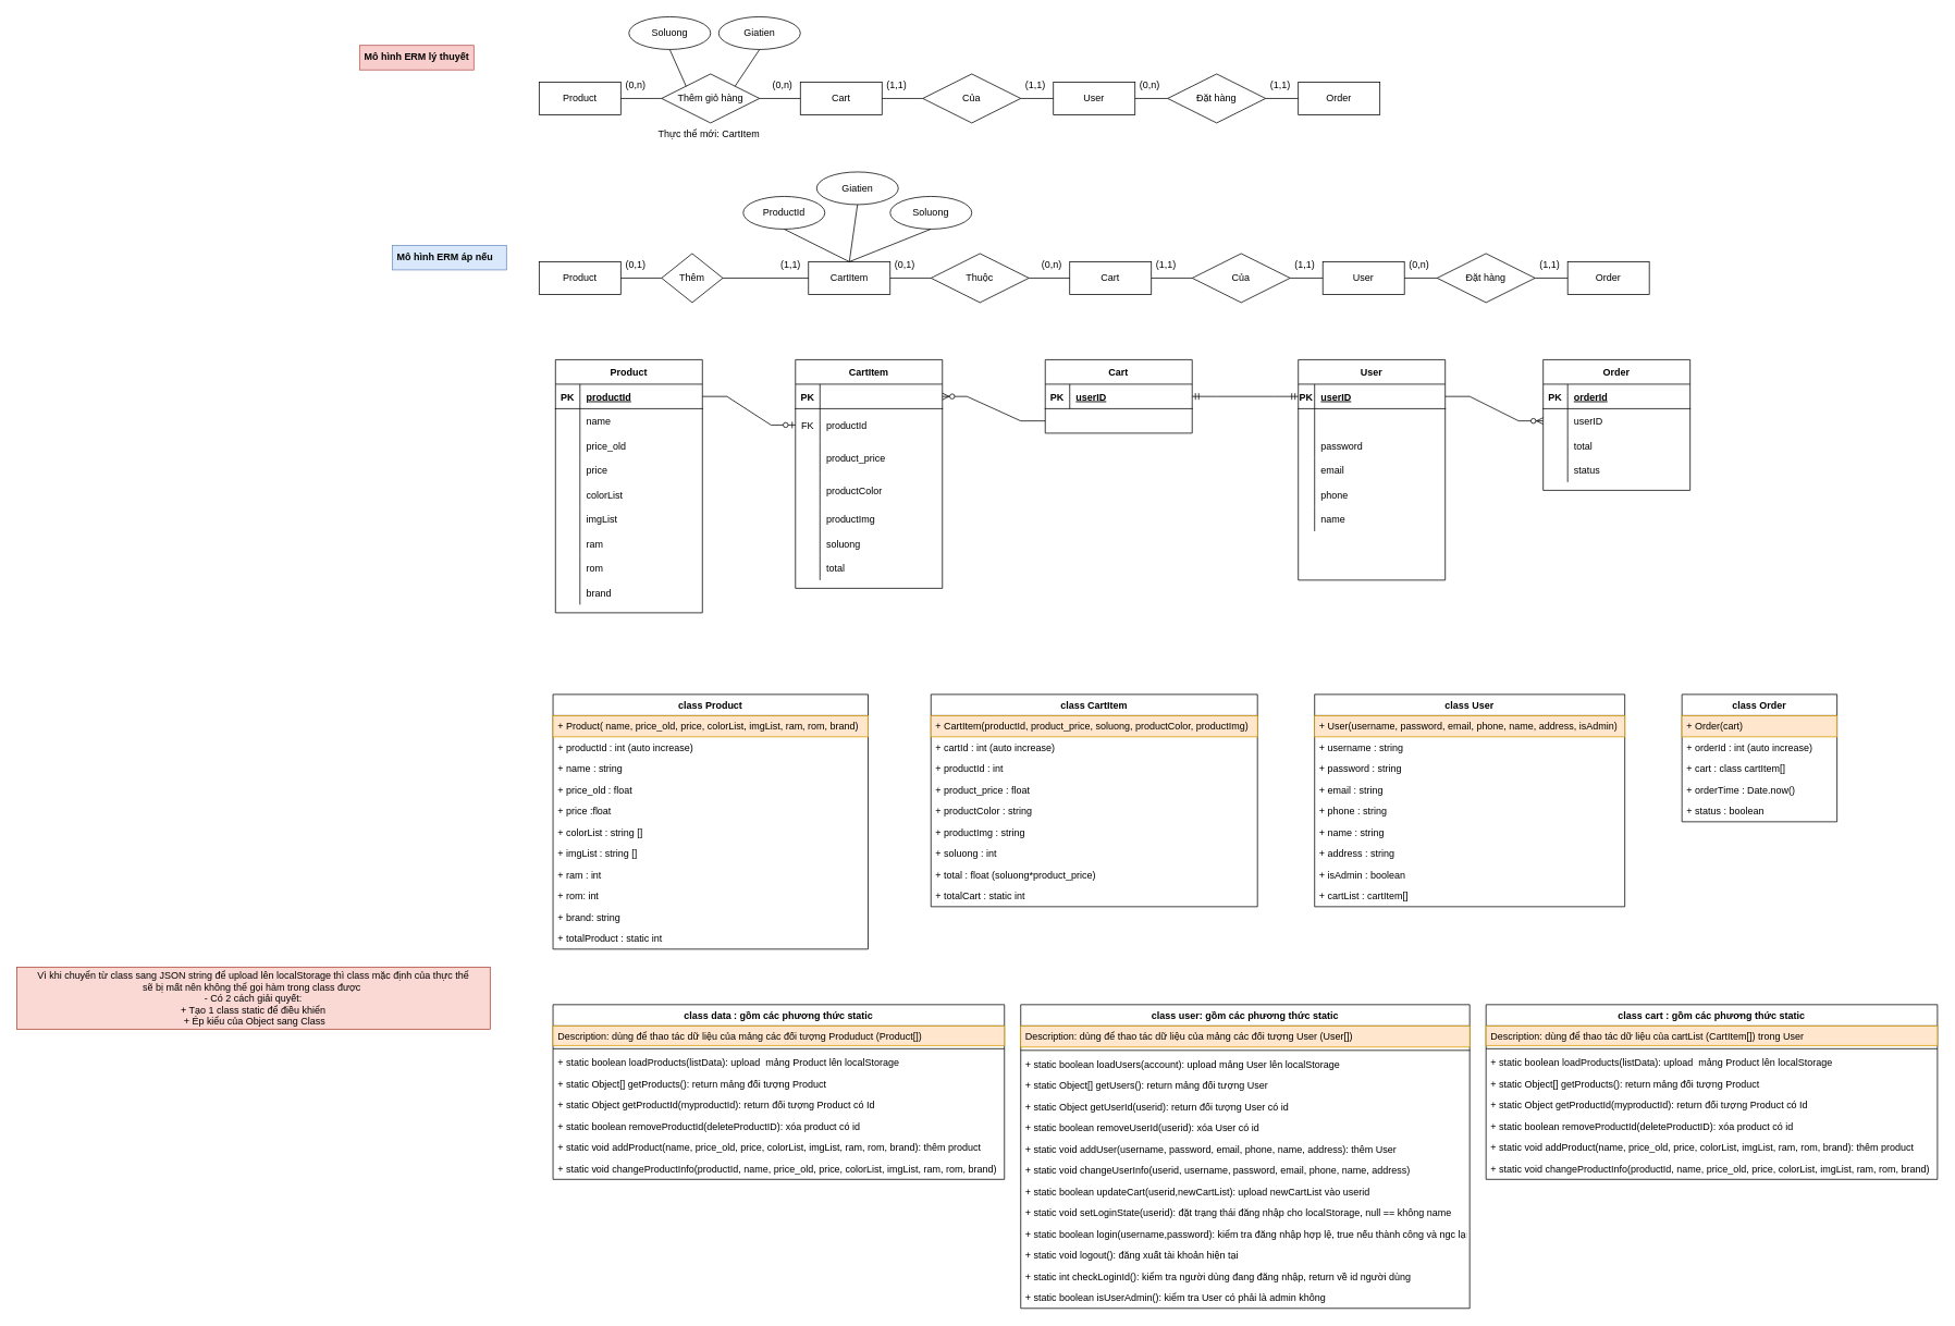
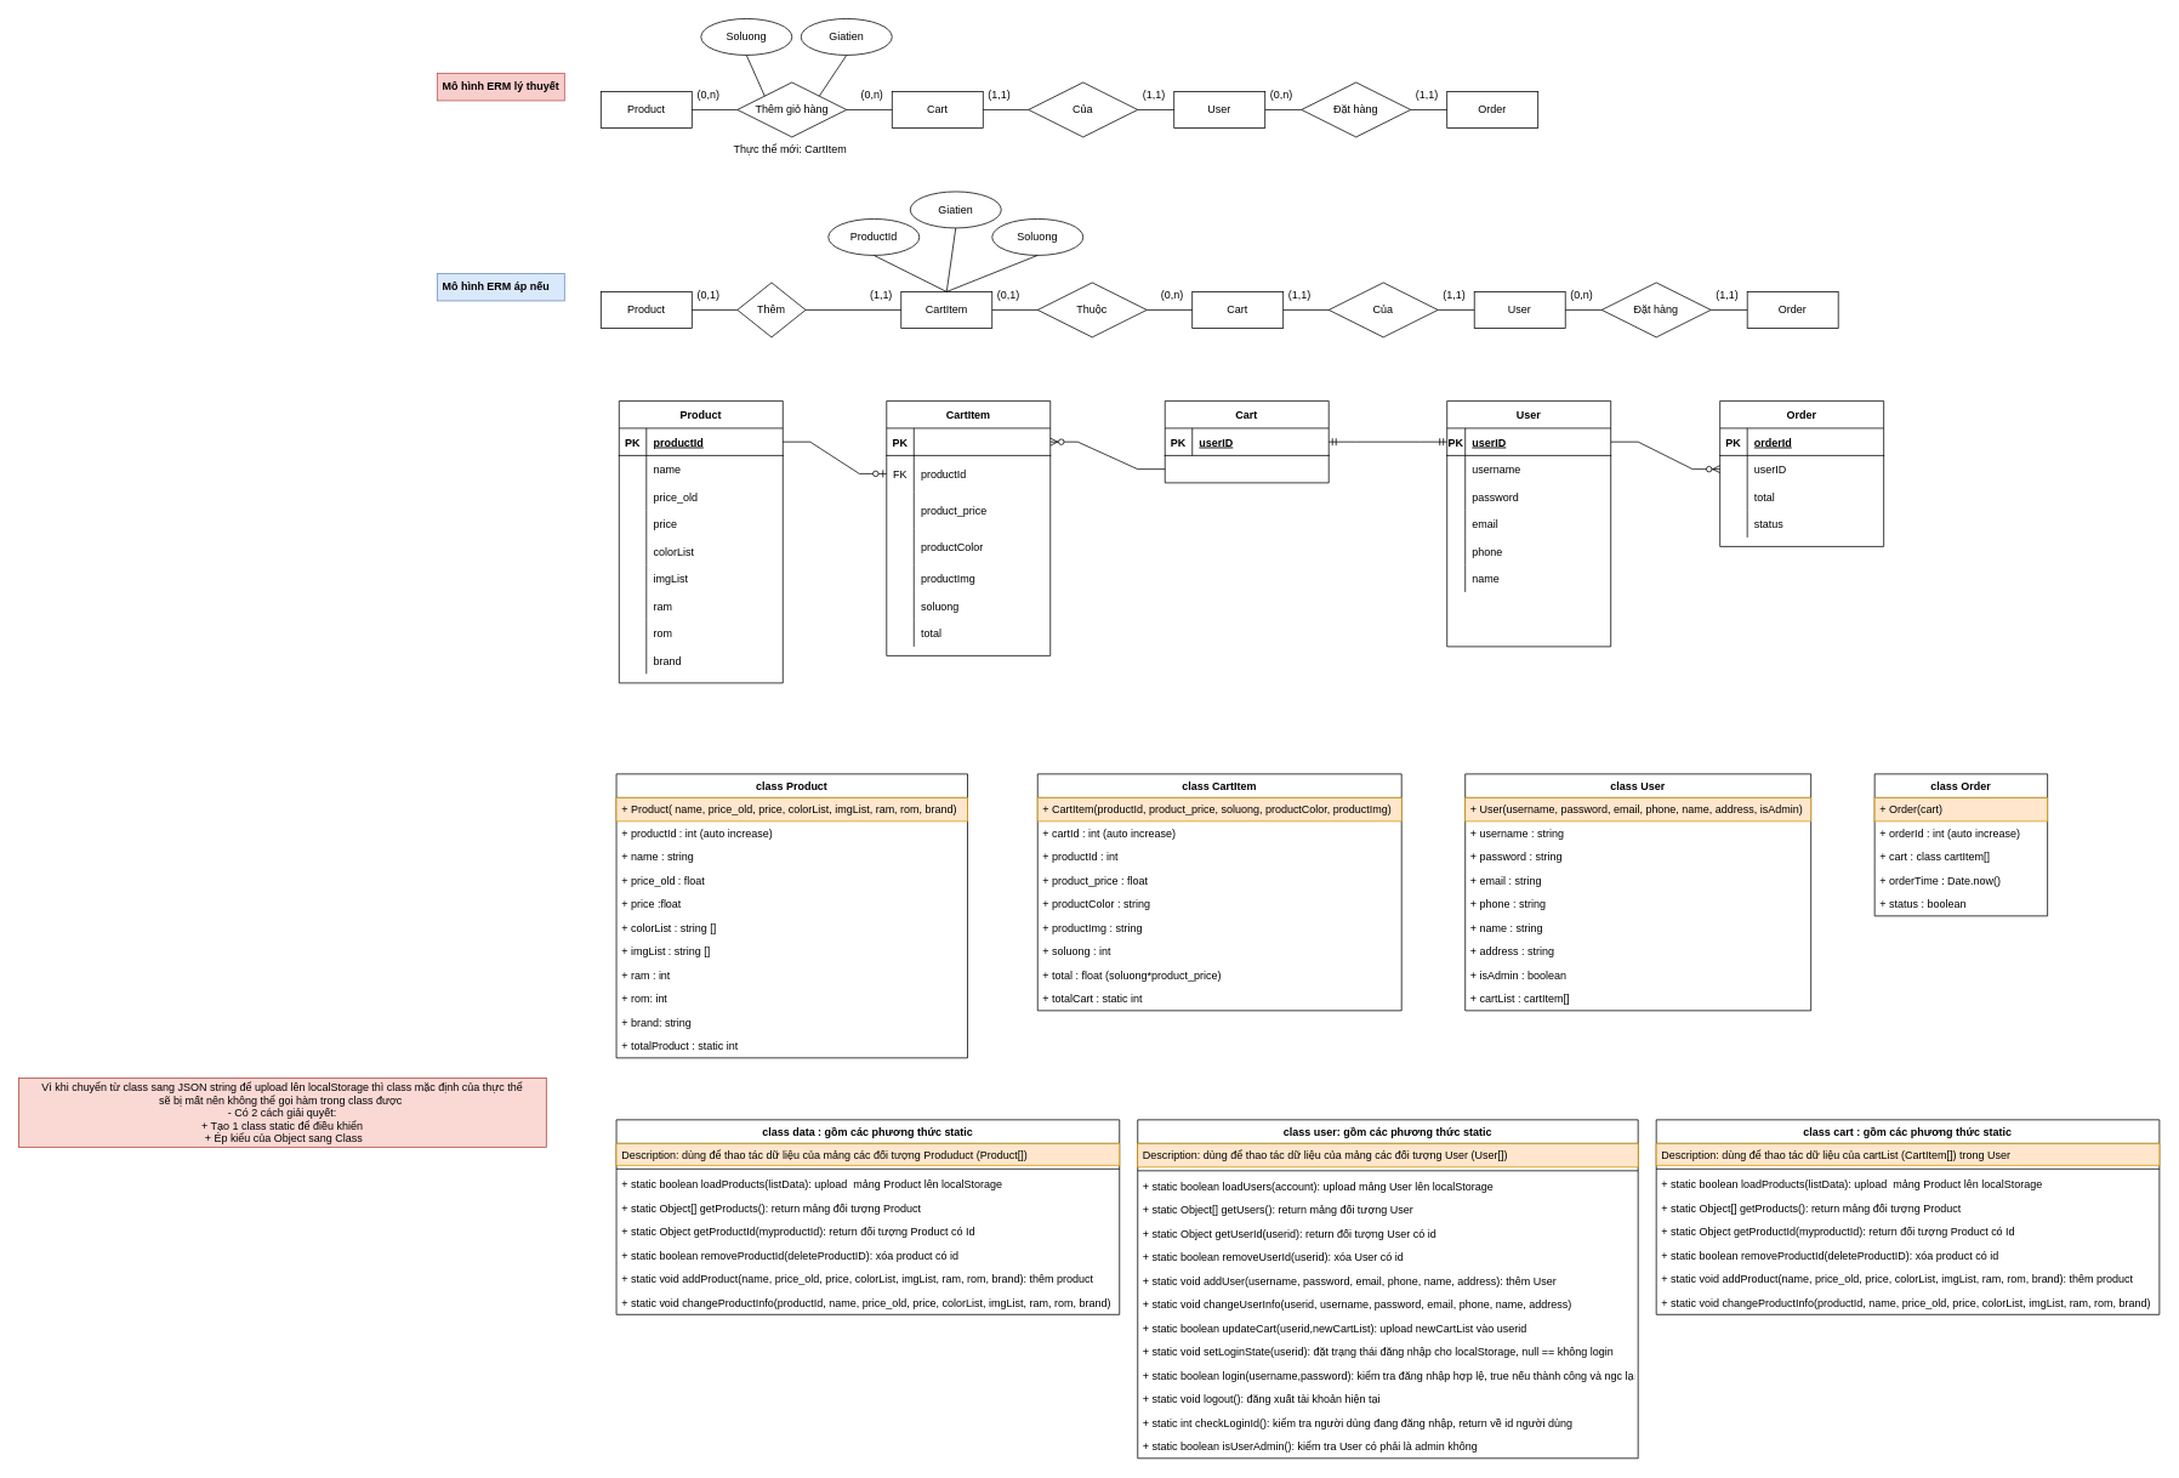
- <mxCell id="48" value="Mô hình ERM lý thuyết" style="text;strokeColor=#b85450;fillColor=#f8cecc;spacingLeft=4;spacingRight=4;overflow=hidden;rotatable=0;points=[[0,0.5],[1,0.5]];portConstraint=eastwest;fontSize=12;fontStyle=1" parent="1" vertex="1"><mxGeometry x="440" y="55" width="140" height="30" as="geometry" /></mxCell>
+ <mxCell id="48" value="Mô hình ERM lý thuyết" style="text;strokeColor=#b85450;fillColor=#f8cecc;spacingLeft=4;spacingRight=4;overflow=hidden;rotatable=0;points=[[0,0.5],[1,0.5]];portConstraint=eastwest;fontSize=12;fontStyle=1" parent="1" vertex="1"><mxGeometry x="480" y="80" width="140" height="30" as="geometry" /></mxCell>
+ <mxCell id="141" value="username" style="shape=partialRectangle;connectable=0;fillColor=none;top=0;left=0;bottom=0;right=0;align=left;spacingLeft=6;overflow=hidden;" parent="139" vertex="1"><mxGeometry x="20" width="160" height="30" as="geometry"><mxRectangle width="160" height="30" as="alternateBounds" /></mxGeometry></mxCell>
- <mxCell id="214" value="+ static void setLoginState(userid): đặt trạng thái đăng nhập cho localStorage, null == không name" style="text;strokeColor=none;fillColor=none;align=left;verticalAlign=top;spacingLeft=4;spacingRight=4;overflow=hidden;rotatable=0;points=[[0,0.5],[1,0.5]];portConstraint=eastwest;" vertex="1" parent="204"><mxGeometry y="242" width="550" height="26" as="geometry" /></mxCell>
+ <mxCell id="214" value="+ static void setLoginState(userid): đặt trạng thái đăng nhập cho localStorage, null == không login" style="text;strokeColor=none;fillColor=none;align=left;verticalAlign=top;spacingLeft=4;spacingRight=4;overflow=hidden;rotatable=0;points=[[0,0.5],[1,0.5]];portConstraint=eastwest;" vertex="1" parent="204"><mxGeometry y="242" width="550" height="26" as="geometry" /></mxCell>
